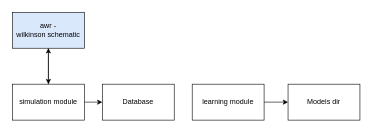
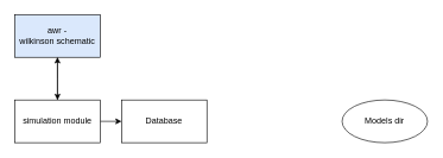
- <mxCell id="9" value="learning module" style="rounded=0;whiteSpace=wrap;html=1;" vertex="1" parent="1"><mxGeometry x="320" y="140" width="120" height="60" as="geometry" /></mxCell>
- <mxCell id="8" style="edgeStyle=orthogonalEdgeStyle;rounded=0;orthogonalLoop=1;jettySize=auto;html=1;entryX=0;entryY=0.5;entryDx=0;entryDy=0;" edge="1" parent="1" source="9" target="10"><mxGeometry relative="1" as="geometry" /></mxCell>
- <mxCell id="10" value="Models dir" style="rounded=0;whiteSpace=wrap;html=1;" vertex="1" parent="1"><mxGeometry x="480" y="140" width="120" height="60" as="geometry" /></mxCell>
+ <mxCell id="10" value="Models dir" style="ellipse;whiteSpace=wrap;html=1;" vertex="1" parent="1"><mxGeometry x="480" y="140" width="120" height="60" as="geometry" /></mxCell>
